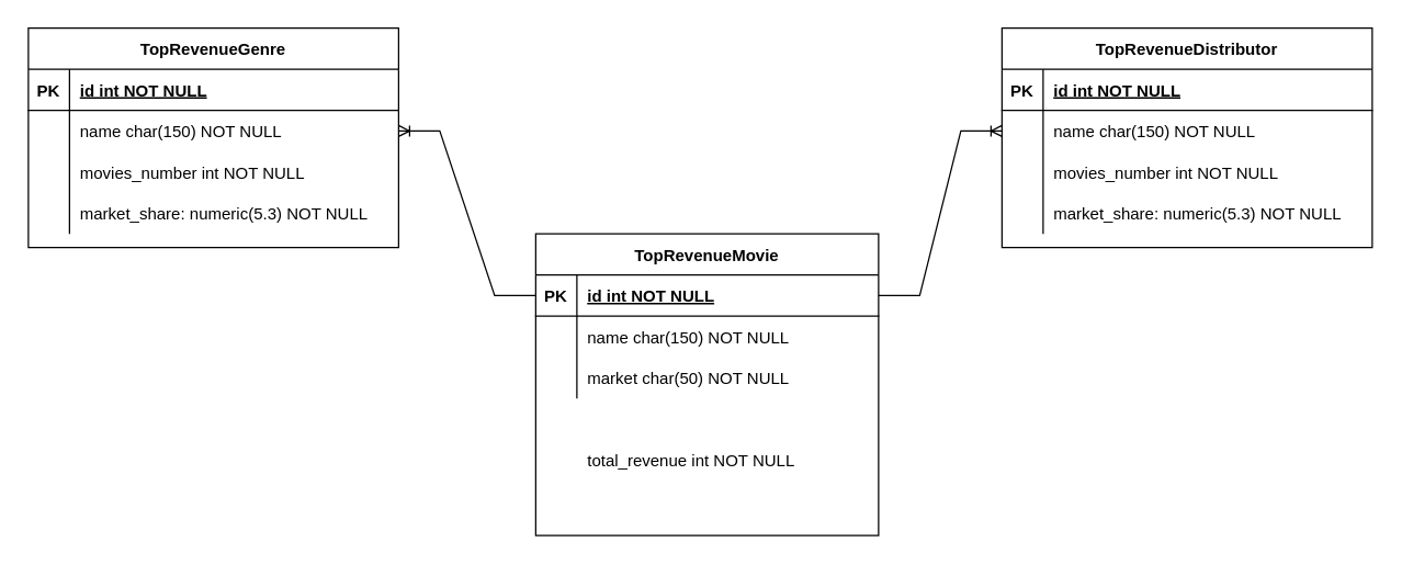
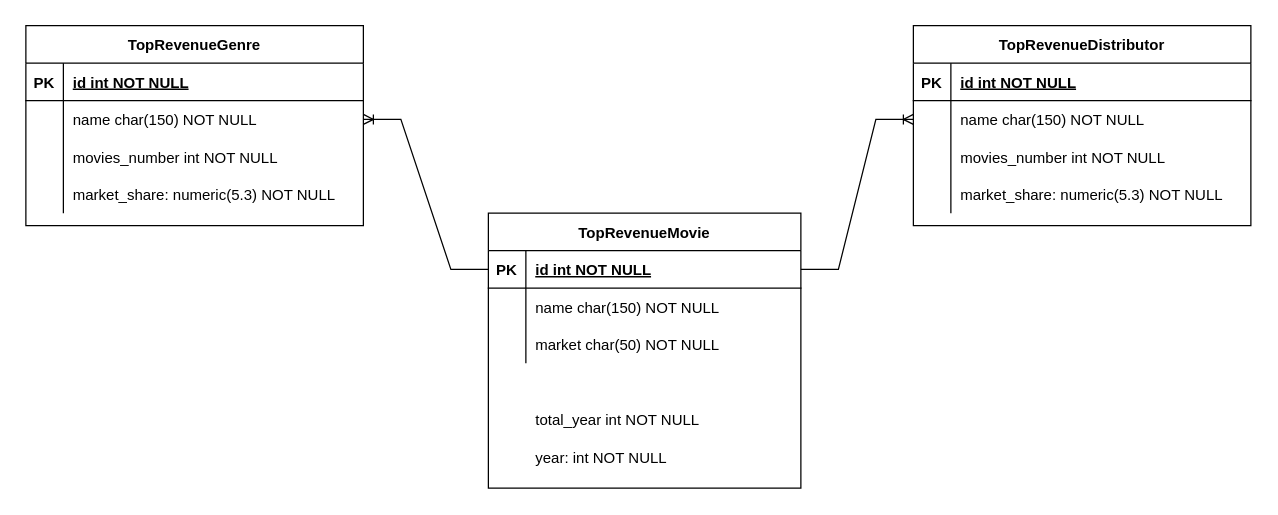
- <mxCell id="15" value="total_revenue int NOT NULL" style="shape=partialRectangle;connectable=0;fillColor=none;top=0;left=0;bottom=0;right=0;align=left;spacingLeft=6;overflow=hidden;" parent="13" vertex="1"><mxGeometry x="30" width="220" height="30" as="geometry"><mxRectangle width="220" height="30" as="alternateBounds" /></mxGeometry></mxCell>
+ <mxCell id="15" value="total_year int NOT NULL" style="shape=partialRectangle;connectable=0;fillColor=none;top=0;left=0;bottom=0;right=0;align=left;spacingLeft=6;overflow=hidden;" parent="13" vertex="1"><mxGeometry x="30" width="220" height="30" as="geometry"><mxRectangle width="220" height="30" as="alternateBounds" /></mxGeometry></mxCell>
+ <mxCell id="18" value="year: int NOT NULL" style="shape=partialRectangle;connectable=0;fillColor=none;top=0;left=0;bottom=0;right=0;align=left;spacingLeft=6;overflow=hidden;" parent="16" vertex="1"><mxGeometry x="30" width="220" height="30" as="geometry"><mxRectangle width="220" height="30" as="alternateBounds" /></mxGeometry></mxCell>
